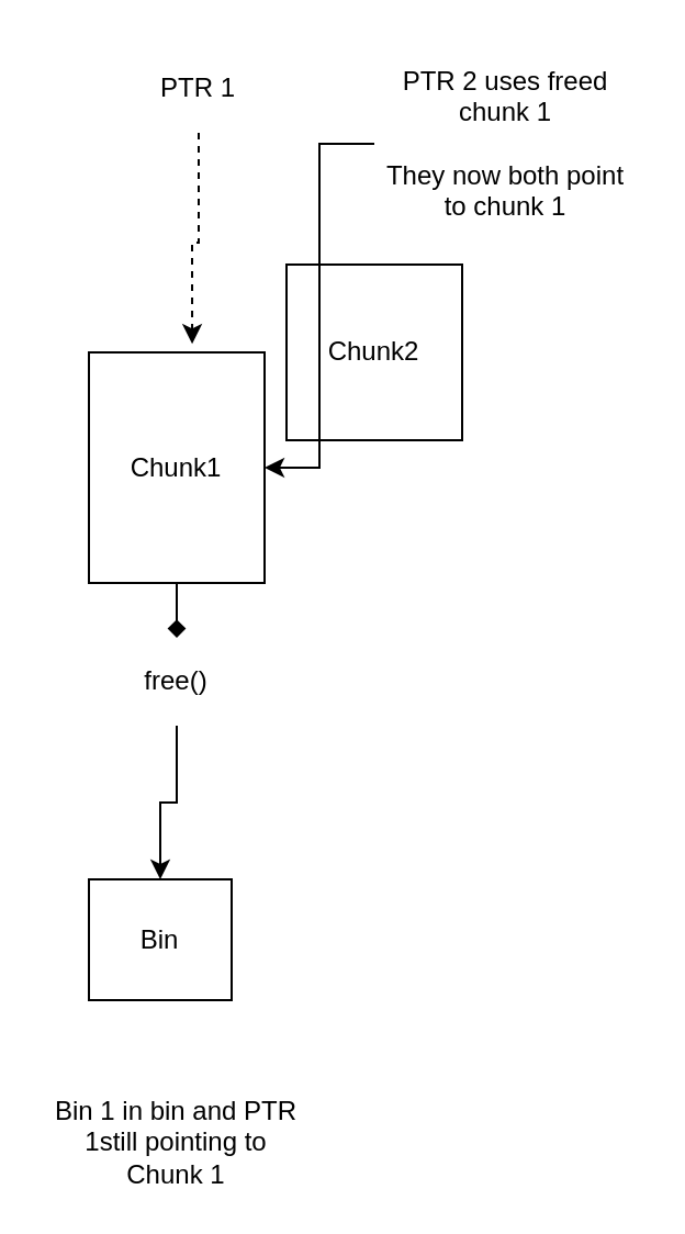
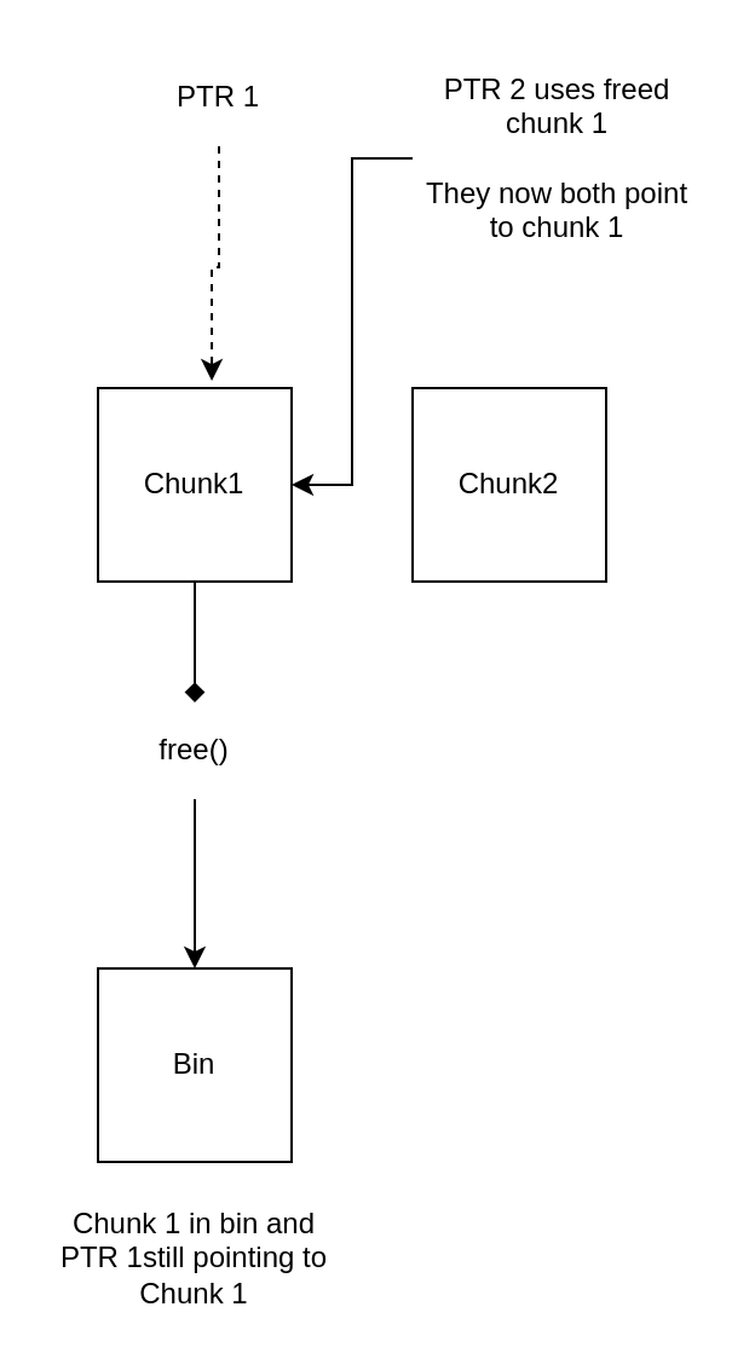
- <mxCell id="4" value="Chunk2" style="whiteSpace=wrap;html=1;aspect=fixed;" vertex="1" parent="1"><mxGeometry x="130" y="120" width="80" height="80" as="geometry" /></mxCell>
+ <mxCell id="4" value="Chunk2" style="whiteSpace=wrap;html=1;aspect=fixed;" vertex="1" parent="1"><mxGeometry x="170" y="160" width="80" height="80" as="geometry" /></mxCell>
- <mxCell id="3" value="Chunk1" style="whiteSpace=wrap;html=1;aspect=fixed;" vertex="1" parent="1"><mxGeometry x="40" y="160" width="80" height="105" as="geometry" /></mxCell>
+ <mxCell id="3" value="Chunk1" style="whiteSpace=wrap;html=1;aspect=fixed;" vertex="1" parent="1"><mxGeometry x="40" y="160" width="80" height="80" as="geometry" /></mxCell>
- <mxCell id="7" value="Bin" style="whiteSpace=wrap;html=1;aspect=fixed;" vertex="1" parent="1"><mxGeometry x="40" y="400" width="65" height="55" as="geometry" /></mxCell>
+ <mxCell id="7" value="Bin" style="whiteSpace=wrap;html=1;aspect=fixed;" vertex="1" parent="1"><mxGeometry x="40" y="400" width="80" height="80" as="geometry" /></mxCell>
- <mxCell id="12" value="Bin 1 in bin and PTR 1still pointing to Chunk 1" style="text;html=1;strokeColor=none;fillColor=none;align=center;verticalAlign=middle;whiteSpace=wrap;rounded=0;" vertex="1" parent="1"><mxGeometry x="20" y="500" width="120" height="40" as="geometry" /></mxCell>
+ <mxCell id="12" value="Chunk 1 in bin and PTR 1still pointing to Chunk 1" style="text;html=1;strokeColor=none;fillColor=none;align=center;verticalAlign=middle;whiteSpace=wrap;rounded=0;" vertex="1" parent="1"><mxGeometry x="20" y="500" width="120" height="40" as="geometry" /></mxCell>
